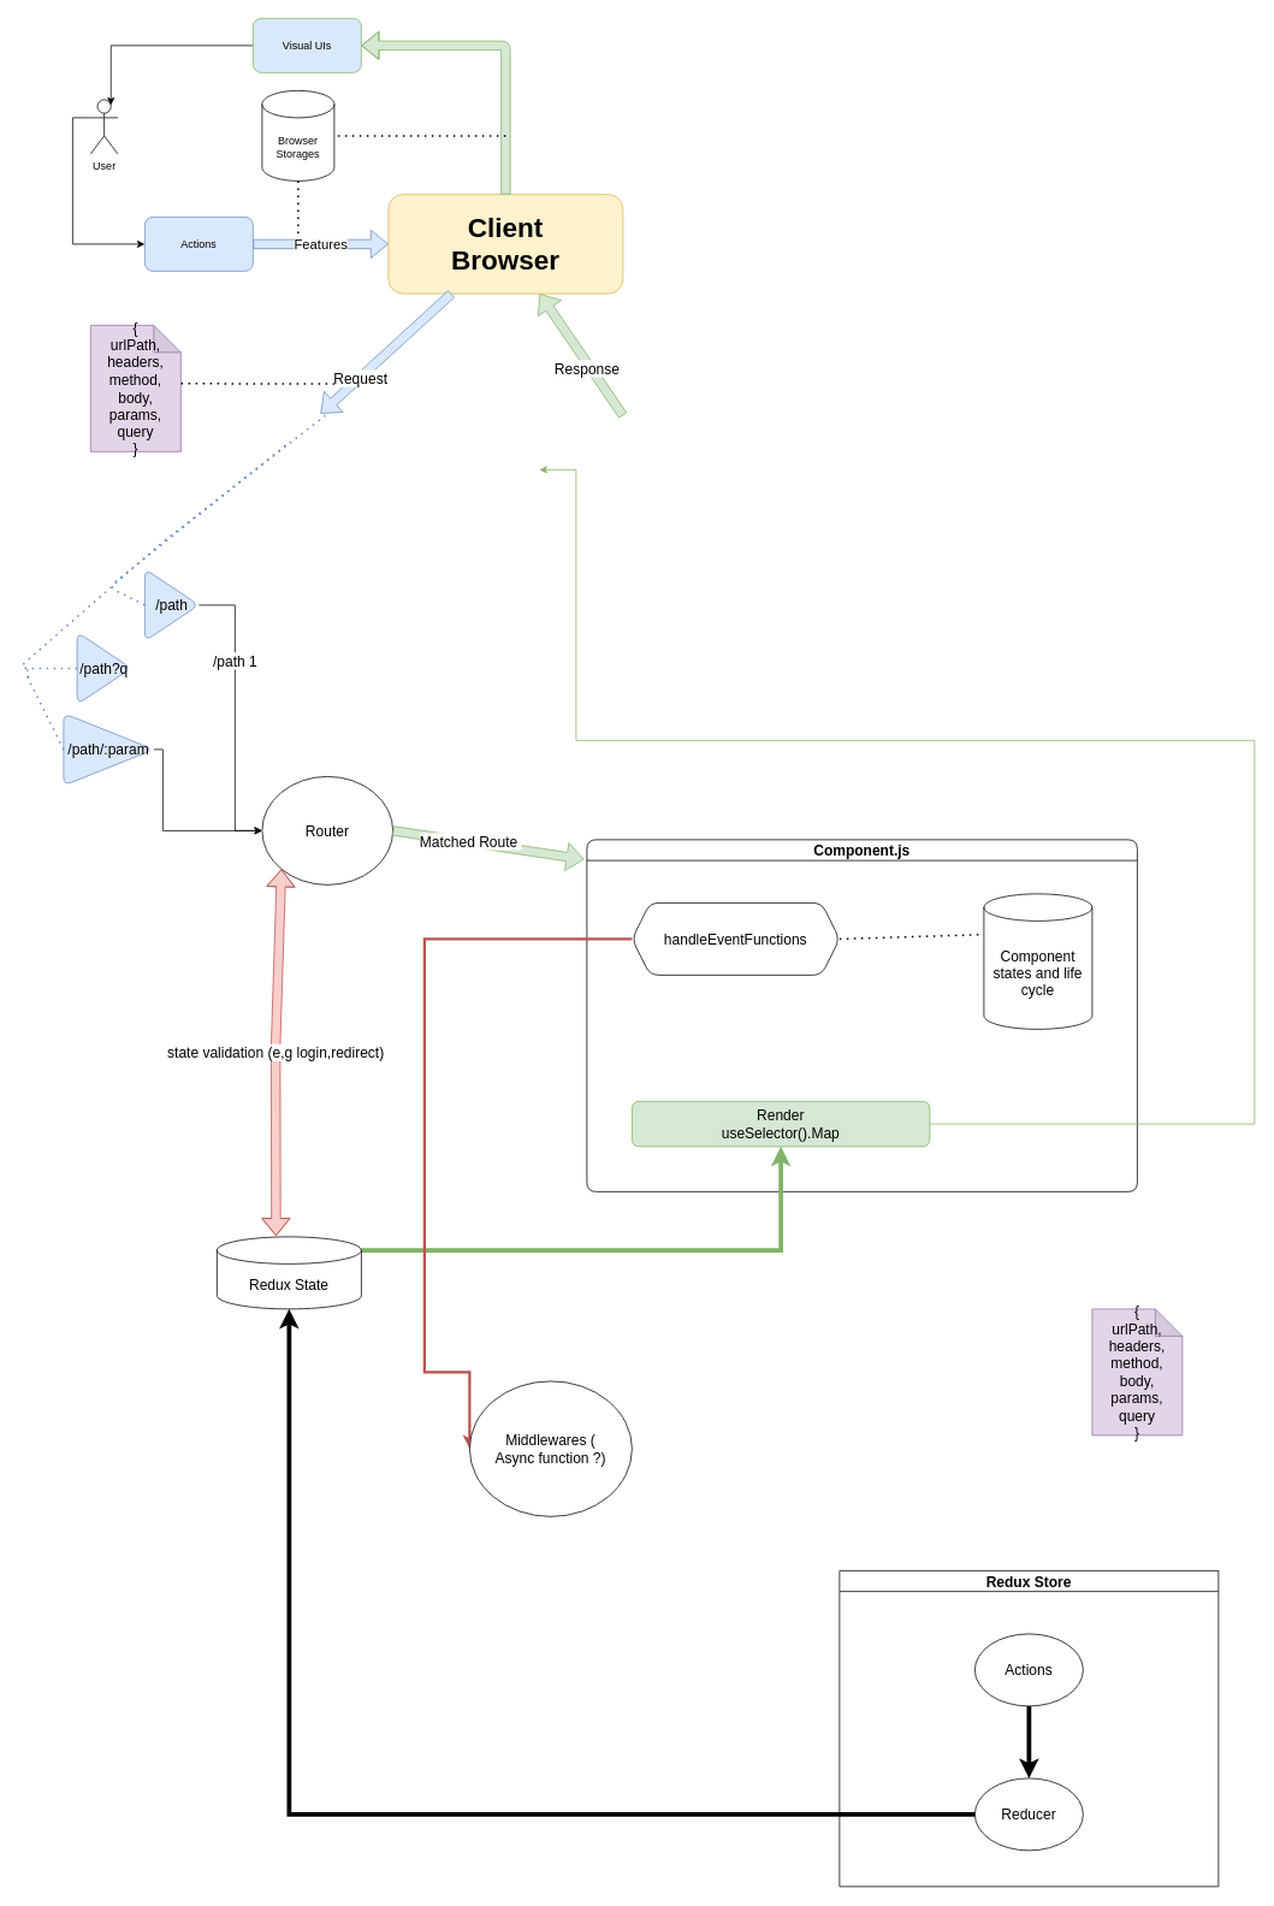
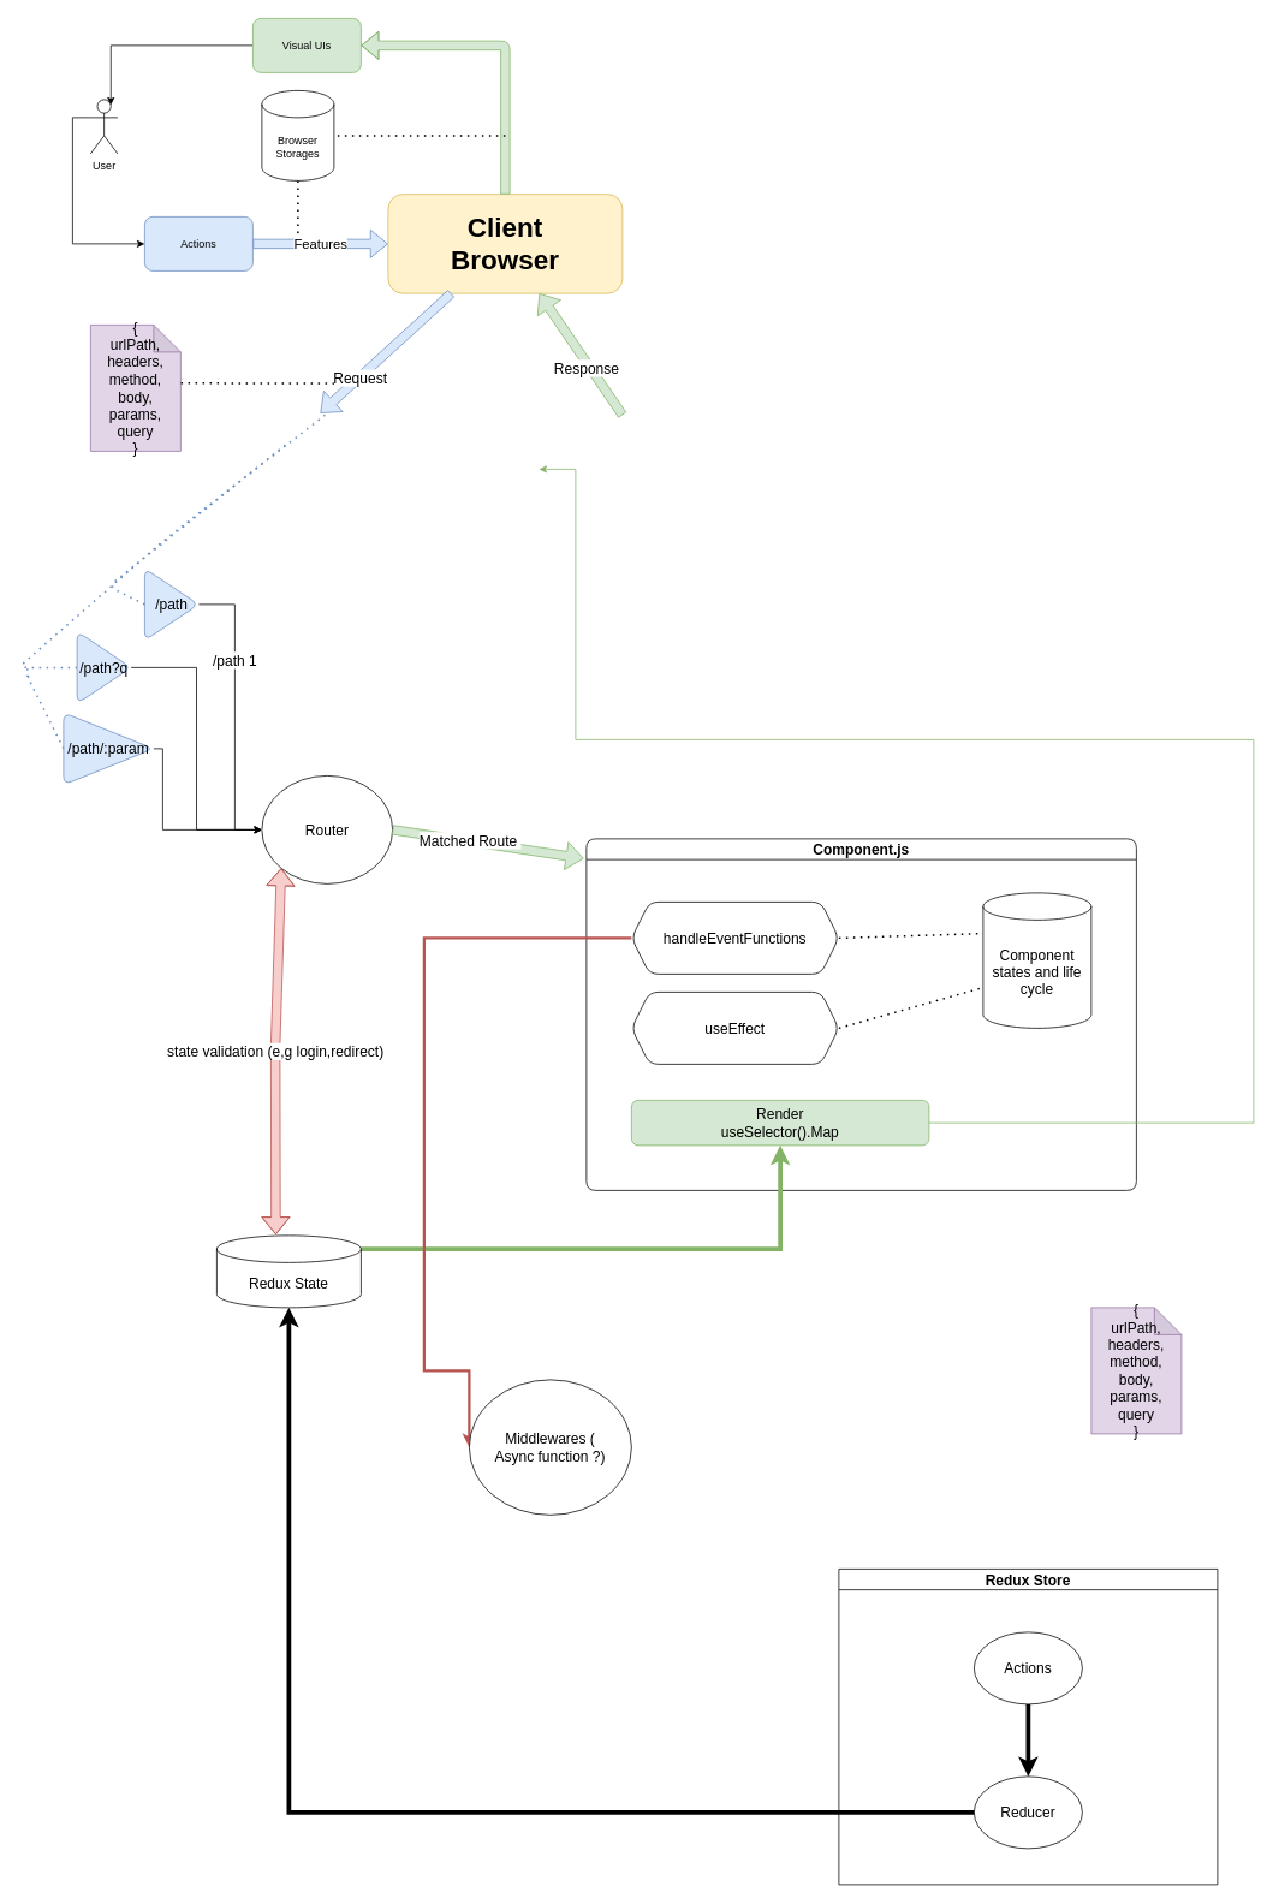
- <mxCell id="7" value="Visual UIs" style="rounded=1;whiteSpace=wrap;html=1;glass=0;fillColor=#dae8fc;strokeColor=#82b366;" vertex="1" parent="1"><mxGeometry x="280" y="20" width="120" height="60" as="geometry" /></mxCell>
+ <mxCell id="7" value="Visual UIs" style="rounded=1;whiteSpace=wrap;html=1;glass=0;fillColor=#d5e8d4;strokeColor=#82b366;" vertex="1" parent="1"><mxGeometry x="280" y="20" width="120" height="60" as="geometry" /></mxCell>
+ <mxCell id="45" style="edgeStyle=orthogonalEdgeStyle;rounded=0;orthogonalLoop=1;jettySize=auto;html=1;exitX=1;exitY=0.5;exitDx=0;exitDy=0;fontSize=16;strokeWidth=1;entryX=0;entryY=0.5;entryDx=0;entryDy=0;" edge="1" parent="1" source="46" target="22"><mxGeometry relative="1" as="geometry"><mxPoint x="260" y="920" as="targetPoint" /></mxGeometry></mxCell>
+ <mxCell id="29" value="" style="endArrow=none;dashed=1;html=1;dashPattern=1 3;strokeWidth=2;fontSize=16;entryX=0;entryY=0;entryDx=0;entryDy=105;entryPerimeter=0;exitX=1;exitY=0.5;exitDx=0;exitDy=0;" edge="1" parent="23" source="26" target="27"><mxGeometry width="50" height="50" relative="1" as="geometry"><mxPoint x="90" as="sourcePoint" /><mxPoint x="140" y="-50" as="targetPoint" /></mxGeometry></mxCell>
+ <mxCell id="26" value="useEffect" style="shape=hexagon;perimeter=hexagonPerimeter2;whiteSpace=wrap;html=1;fixedSize=1;rounded=1;glass=0;fontSize=16;" vertex="1" parent="23"><mxGeometry x="50" y="170" width="230" height="80" as="geometry" /></mxCell>
